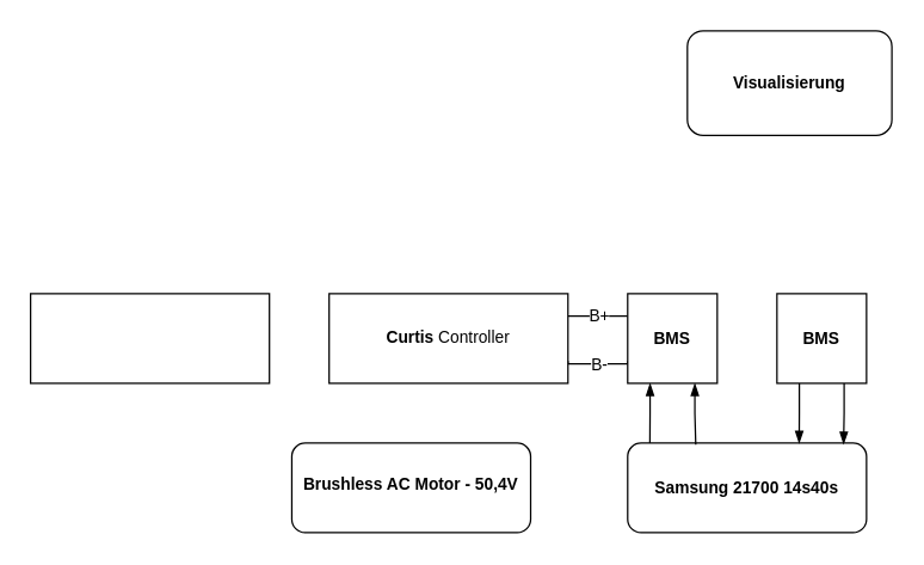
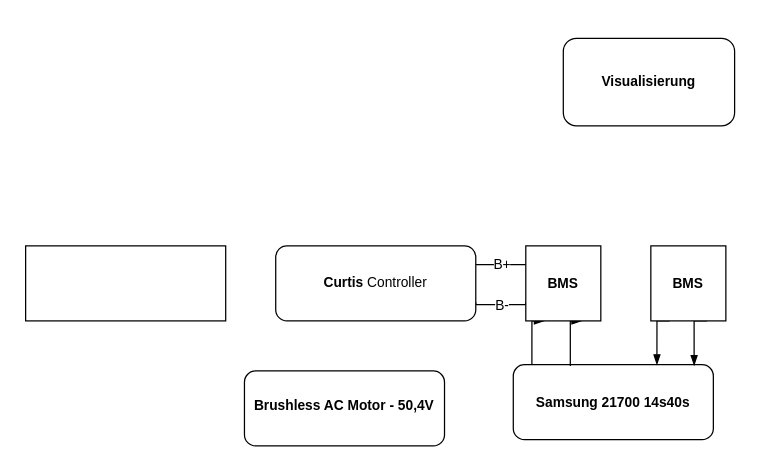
- <mxCell id="12" value="&lt;b&gt;Visualisierung&lt;/b&gt;" style="rounded=1;whiteSpace=wrap;html=1;fontSize=11;" parent="1" vertex="1"><mxGeometry x="460" y="20" width="137" height="70" as="geometry" /></mxCell>
+ <mxCell id="12" value="&lt;b&gt;Visualisierung&lt;/b&gt;" style="rounded=1;whiteSpace=wrap;html=1;fontSize=11;" parent="1" vertex="1"><mxGeometry x="450" y="30" width="137" height="70" as="geometry" /></mxCell>
- <mxCell id="8" value="&lt;p style=&quot;line-height: 95%&quot;&gt;&lt;font style=&quot;font-size: 11px&quot;&gt;&lt;/font&gt;&lt;/p&gt;&lt;h2 style=&quot;outline: none ; line-height: 1.1em ; padding: 0px 0px 5px ; margin: 0px ; font-family: &amp;#34;arial&amp;#34; , &amp;#34;helvetica&amp;#34; , sans-serif ; background-color: rgb(255 , 255 , 255)&quot;&gt;&lt;span style=&quot;font-size: 11px&quot;&gt;Curtis&amp;nbsp;&lt;/span&gt;&lt;span style=&quot;font-size: 11px ; font-weight: normal&quot;&gt;Controller&lt;/span&gt;&lt;/h2&gt;&lt;p&gt;&lt;/p&gt;" style="rounded=0;whiteSpace=wrap;html=1;fontSize=11;align=center;" parent="1" vertex="1"><mxGeometry x="220" y="196" width="160" height="60" as="geometry" /></mxCell>
+ <mxCell id="8" value="&lt;p style=&quot;line-height: 95%&quot;&gt;&lt;font style=&quot;font-size: 11px&quot;&gt;&lt;/font&gt;&lt;/p&gt;&lt;h2 style=&quot;outline: none ; line-height: 1.1em ; padding: 0px 0px 5px ; margin: 0px ; font-family: &amp;#34;arial&amp;#34; , &amp;#34;helvetica&amp;#34; , sans-serif ; background-color: rgb(255 , 255 , 255)&quot;&gt;&lt;span style=&quot;font-size: 11px&quot;&gt;Curtis&amp;nbsp;&lt;/span&gt;&lt;span style=&quot;font-size: 11px ; font-weight: normal&quot;&gt;Controller&lt;/span&gt;&lt;/h2&gt;&lt;p&gt;&lt;/p&gt;" style="whiteSpace=wrap;html=1;fontSize=11;align=center;rounded=1;" parent="1" vertex="1"><mxGeometry x="220" y="196" width="160" height="60" as="geometry" /></mxCell>
- <mxCell id="3" value="&lt;span style=&quot;background-color: rgb(255 , 255 , 255) ; font-family: &amp;#34;arial&amp;#34; , &amp;#34;helvetica&amp;#34; , sans-serif ; text-align: left ; font-size: 11px&quot;&gt;&lt;b style=&quot;font-size: 11px&quot;&gt;Samsung 21700 14s40s&lt;/b&gt;&lt;/span&gt;" style="rounded=1;whiteSpace=wrap;html=1;verticalAlign=middle;fontSize=11;" parent="1" vertex="1"><mxGeometry x="420" y="296" width="160" height="60" as="geometry" /></mxCell>
+ <mxCell id="3" value="&lt;span style=&quot;background-color: rgb(255 , 255 , 255) ; font-family: &amp;#34;arial&amp;#34; , &amp;#34;helvetica&amp;#34; , sans-serif ; text-align: left ; font-size: 11px&quot;&gt;&lt;b style=&quot;font-size: 11px&quot;&gt;Samsung 21700 14s40s&lt;/b&gt;&lt;/span&gt;" style="rounded=1;whiteSpace=wrap;html=1;verticalAlign=middle;fontSize=11;" parent="1" vertex="1"><mxGeometry x="410" y="291" width="160" height="60" as="geometry" /></mxCell>
